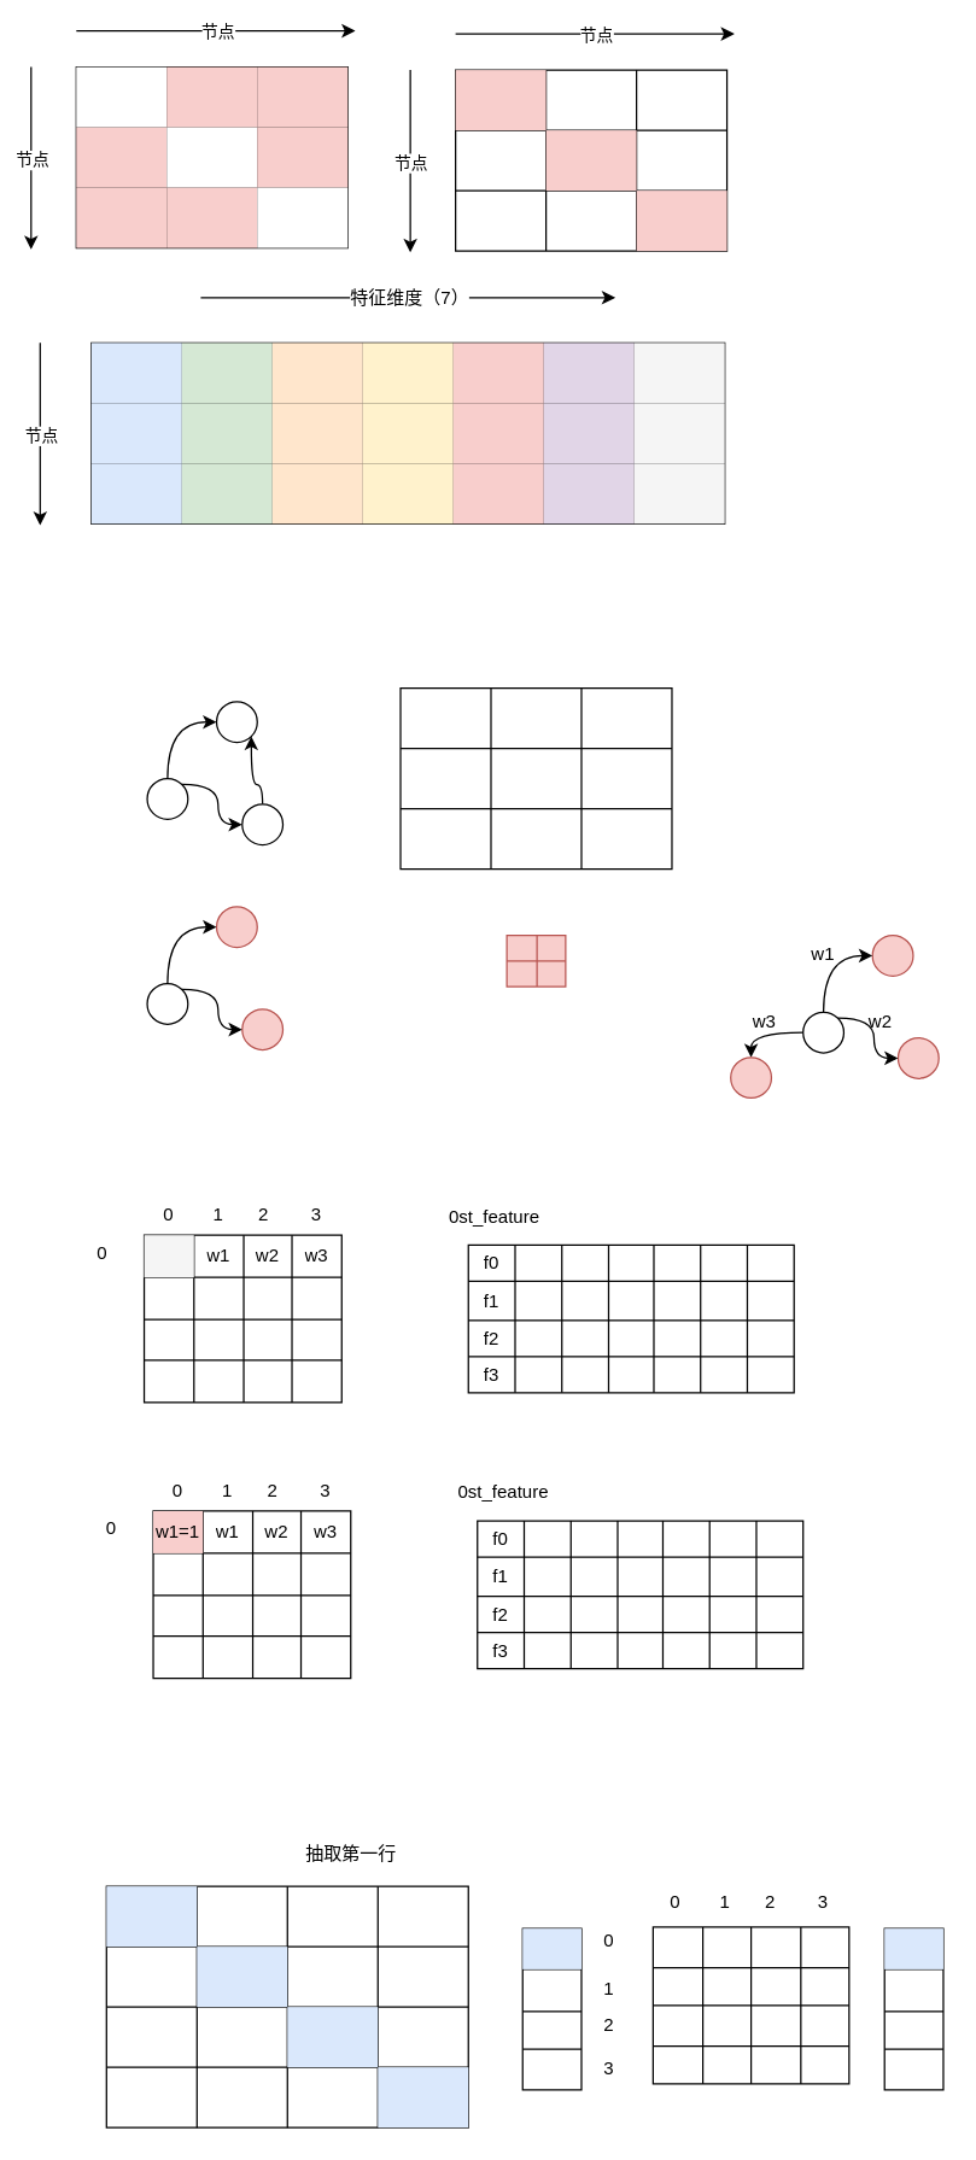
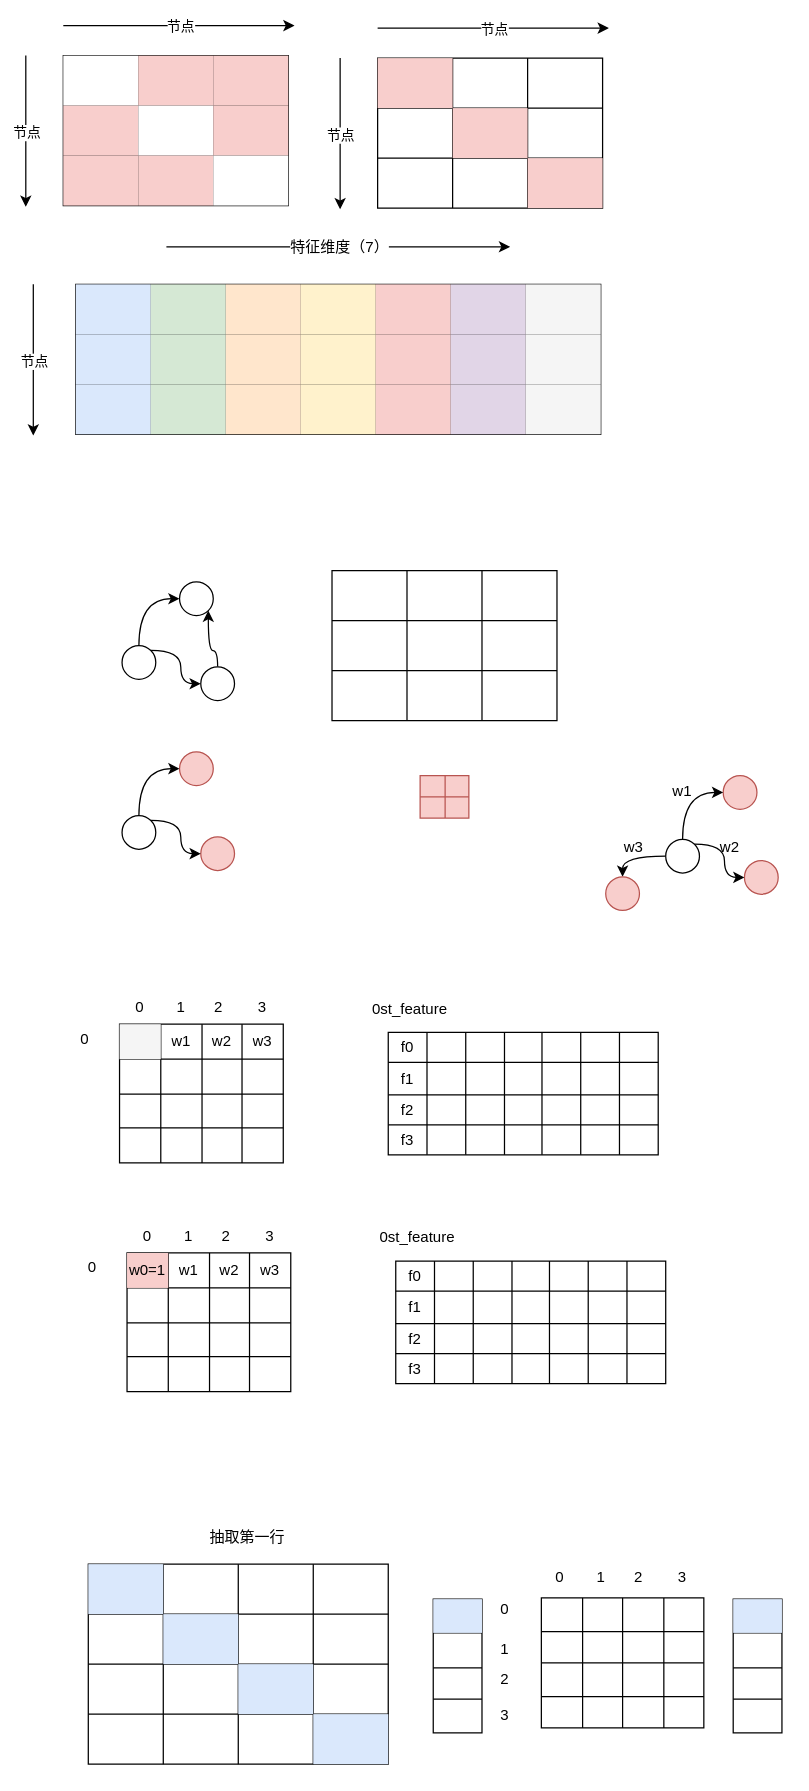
- <mxCell id="168" value="w1=1" style="shape=partialRectangle;html=1;whiteSpace=wrap;connectable=0;overflow=hidden;fillColor=#f8cecc;top=0;left=0;bottom=0;right=0;pointerEvents=1;fontFamily=Helvetica;fontSize=12;startSize=0;strokeColor=#b85450;" vertex="1" parent="167"><mxGeometry width="33" height="28" as="geometry"><mxRectangle width="33" height="28" as="alternateBounds" /></mxGeometry></mxCell>
+ <mxCell id="168" value="w0=1" style="shape=partialRectangle;html=1;whiteSpace=wrap;connectable=0;overflow=hidden;fillColor=#f8cecc;top=0;left=0;bottom=0;right=0;pointerEvents=1;fontFamily=Helvetica;fontSize=12;startSize=0;strokeColor=#b85450;" vertex="1" parent="167"><mxGeometry width="33" height="28" as="geometry"><mxRectangle width="33" height="28" as="alternateBounds" /></mxGeometry></mxCell>
- <mxCell id="276" value="抽取第一行" style="text;html=1;align=center;verticalAlign=middle;resizable=0;points=[];autosize=1;strokeColor=none;fillColor=none;" vertex="1" parent="1"><mxGeometry x="197" y="1221" width="70" height="18" as="geometry" /></mxCell>
+ <mxCell id="276" value="抽取第一行" style="text;html=1;align=center;verticalAlign=middle;resizable=0;points=[];autosize=1;strokeColor=none;fillColor=none;" vertex="1" parent="1"><mxGeometry x="162" y="1221" width="70" height="18" as="geometry" /></mxCell>
